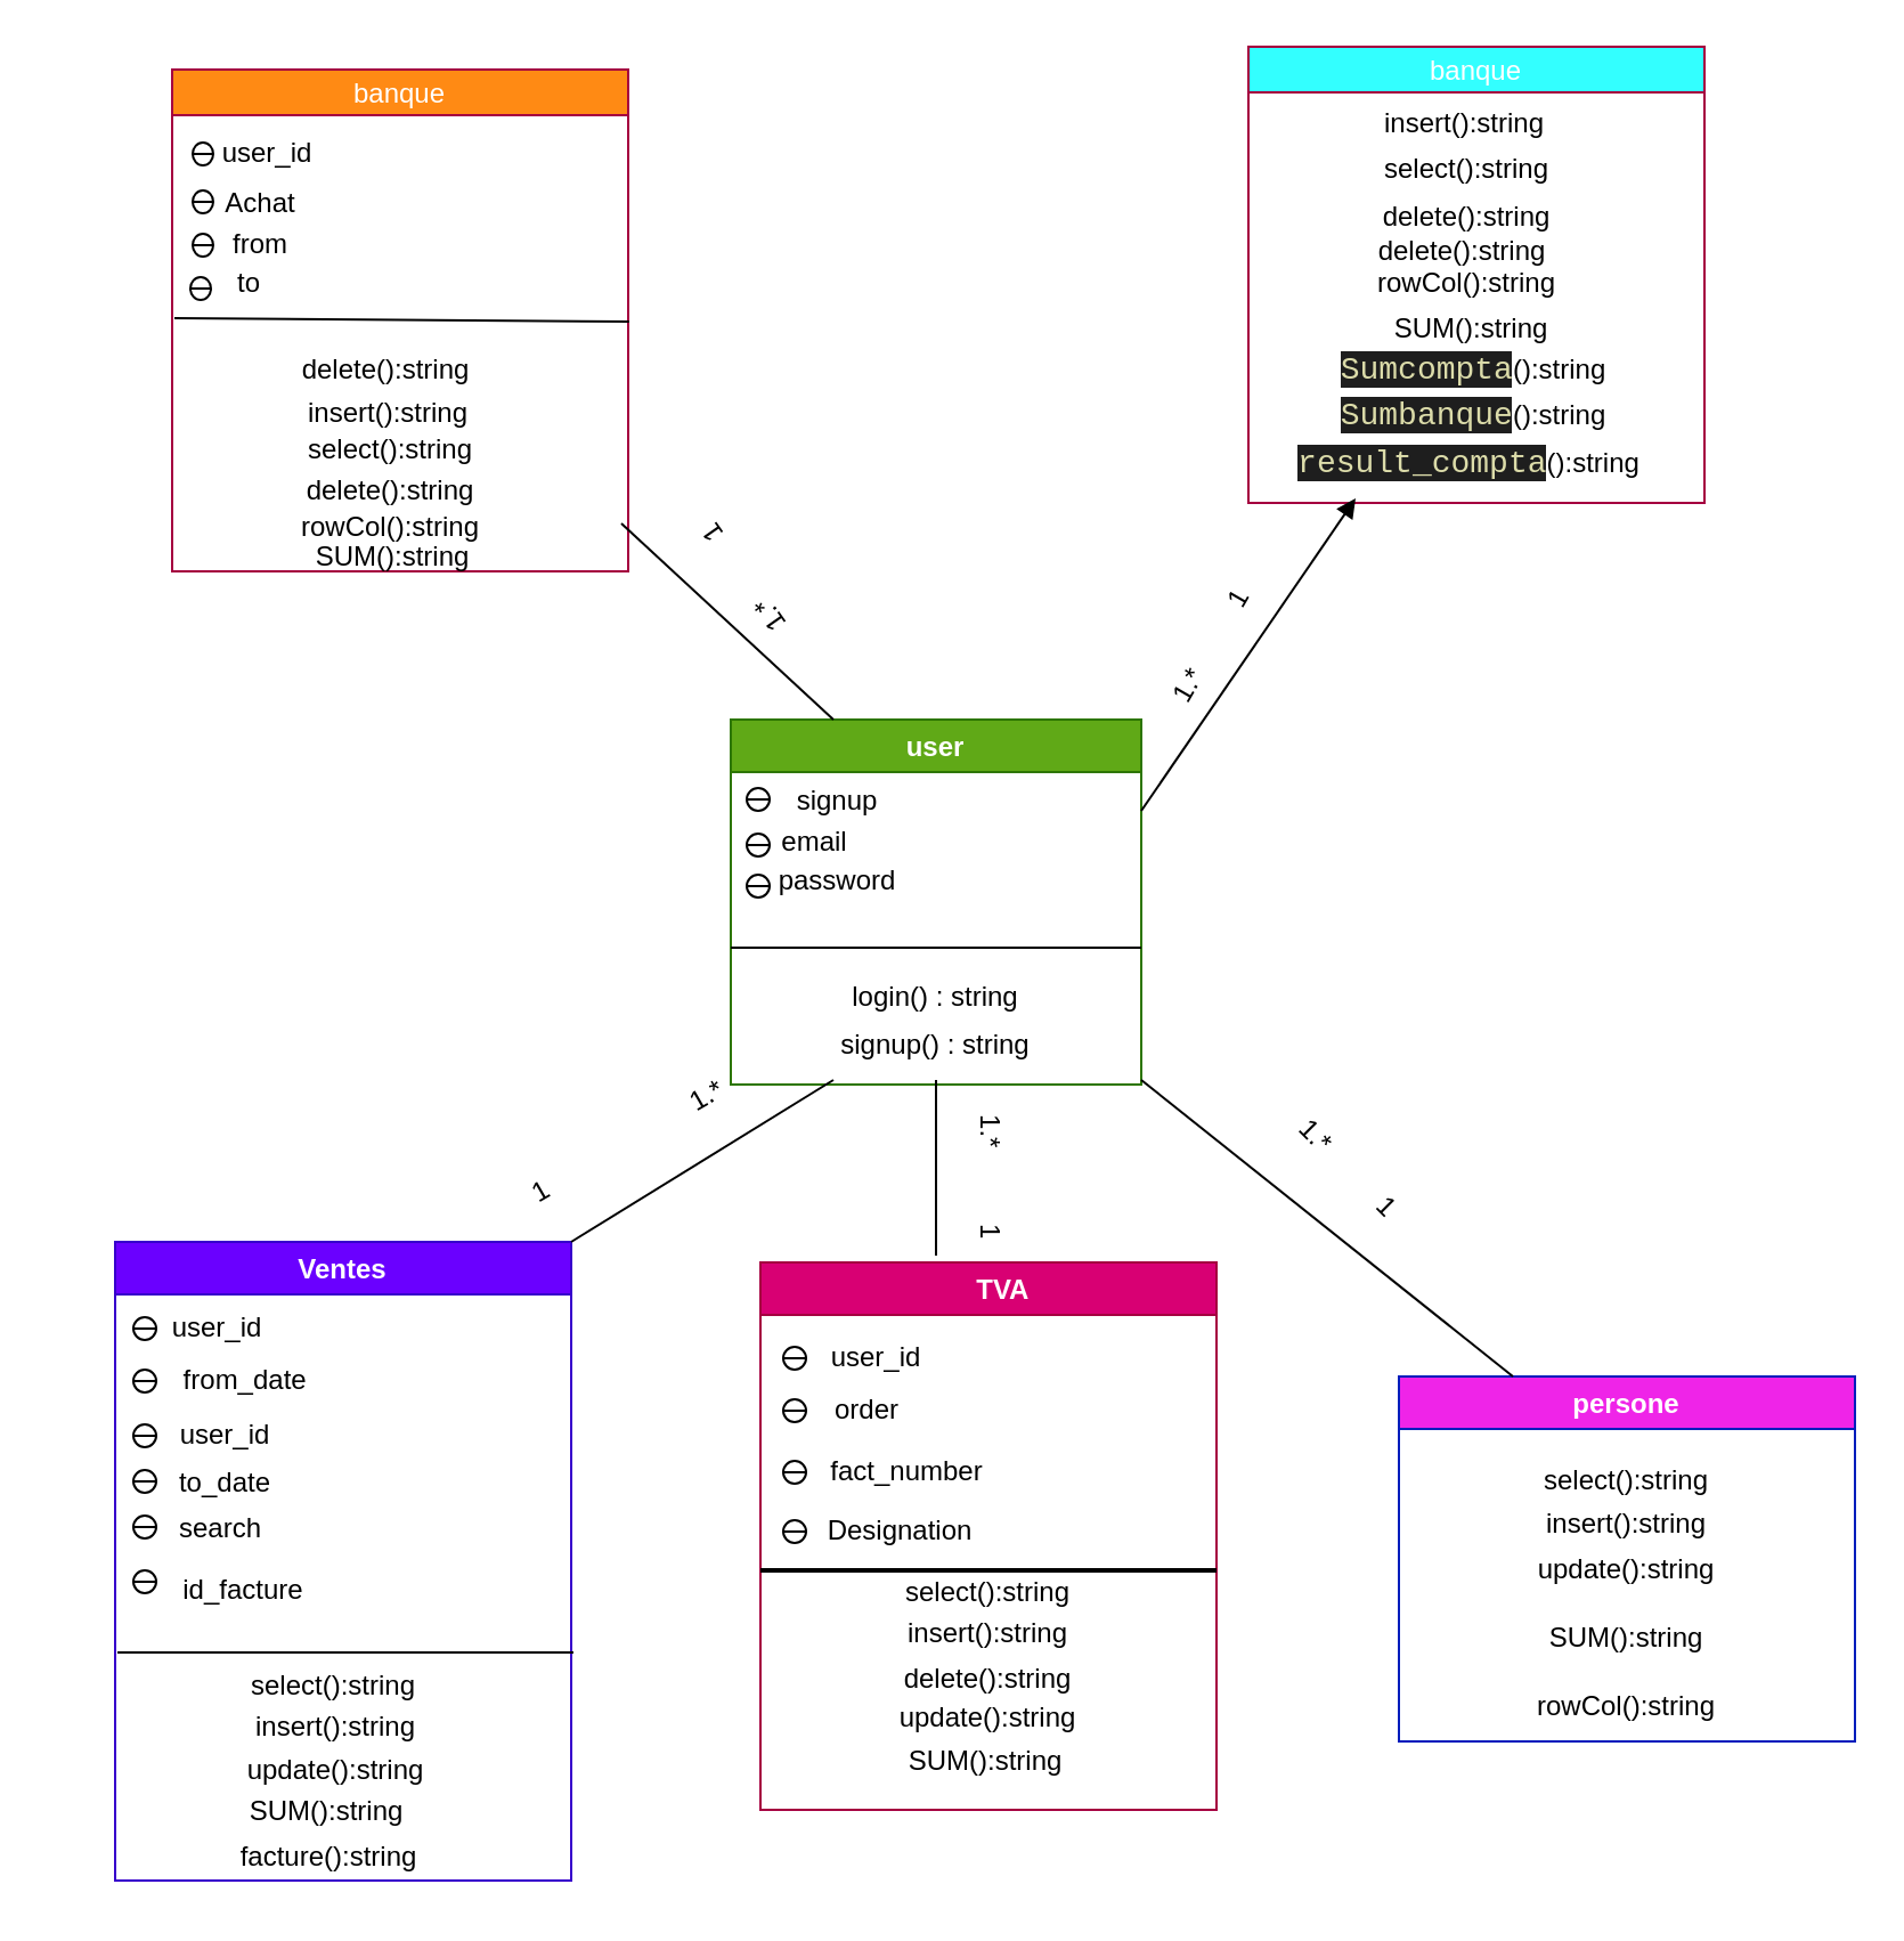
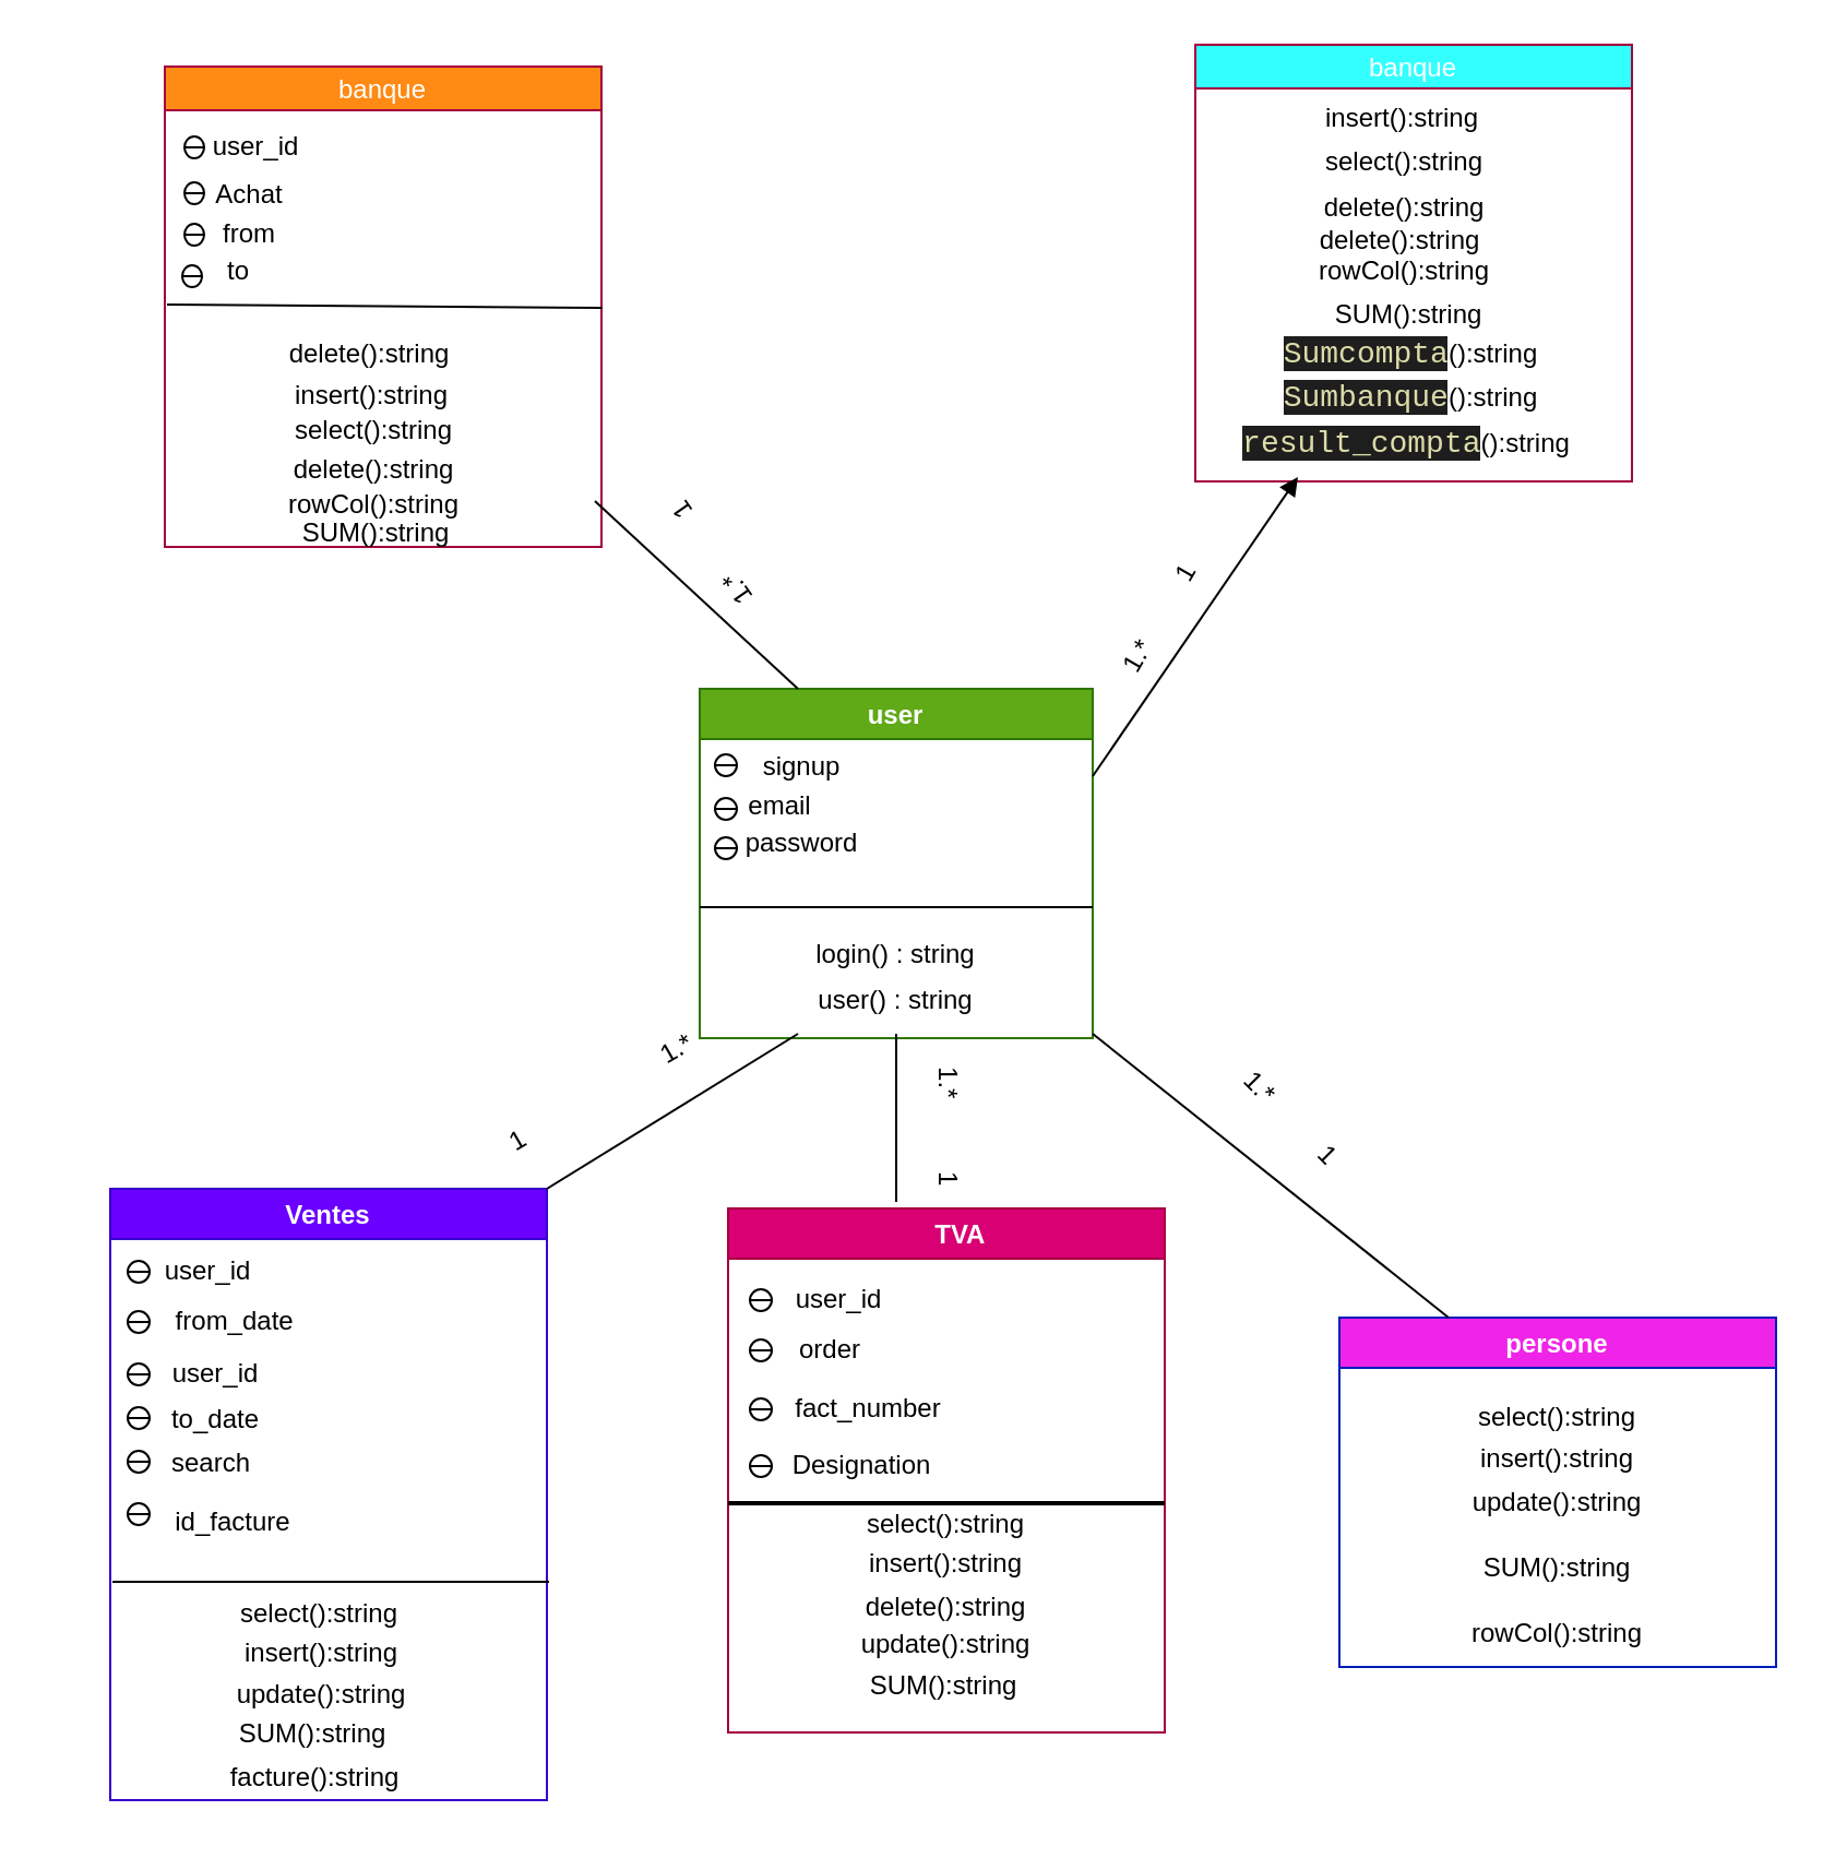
- <mxCell id="7" value="signup() : string" style="text;html=1;strokeColor=none;fillColor=none;align=center;verticalAlign=middle;whiteSpace=wrap;rounded=0;" parent="3" vertex="1"><mxGeometry y="128" width="180" height="30" as="geometry" /></mxCell>
+ <mxCell id="7" value="user() : string" style="text;html=1;strokeColor=none;fillColor=none;align=center;verticalAlign=middle;whiteSpace=wrap;rounded=0;" parent="3" vertex="1"><mxGeometry y="128" width="180" height="30" as="geometry" /></mxCell>
